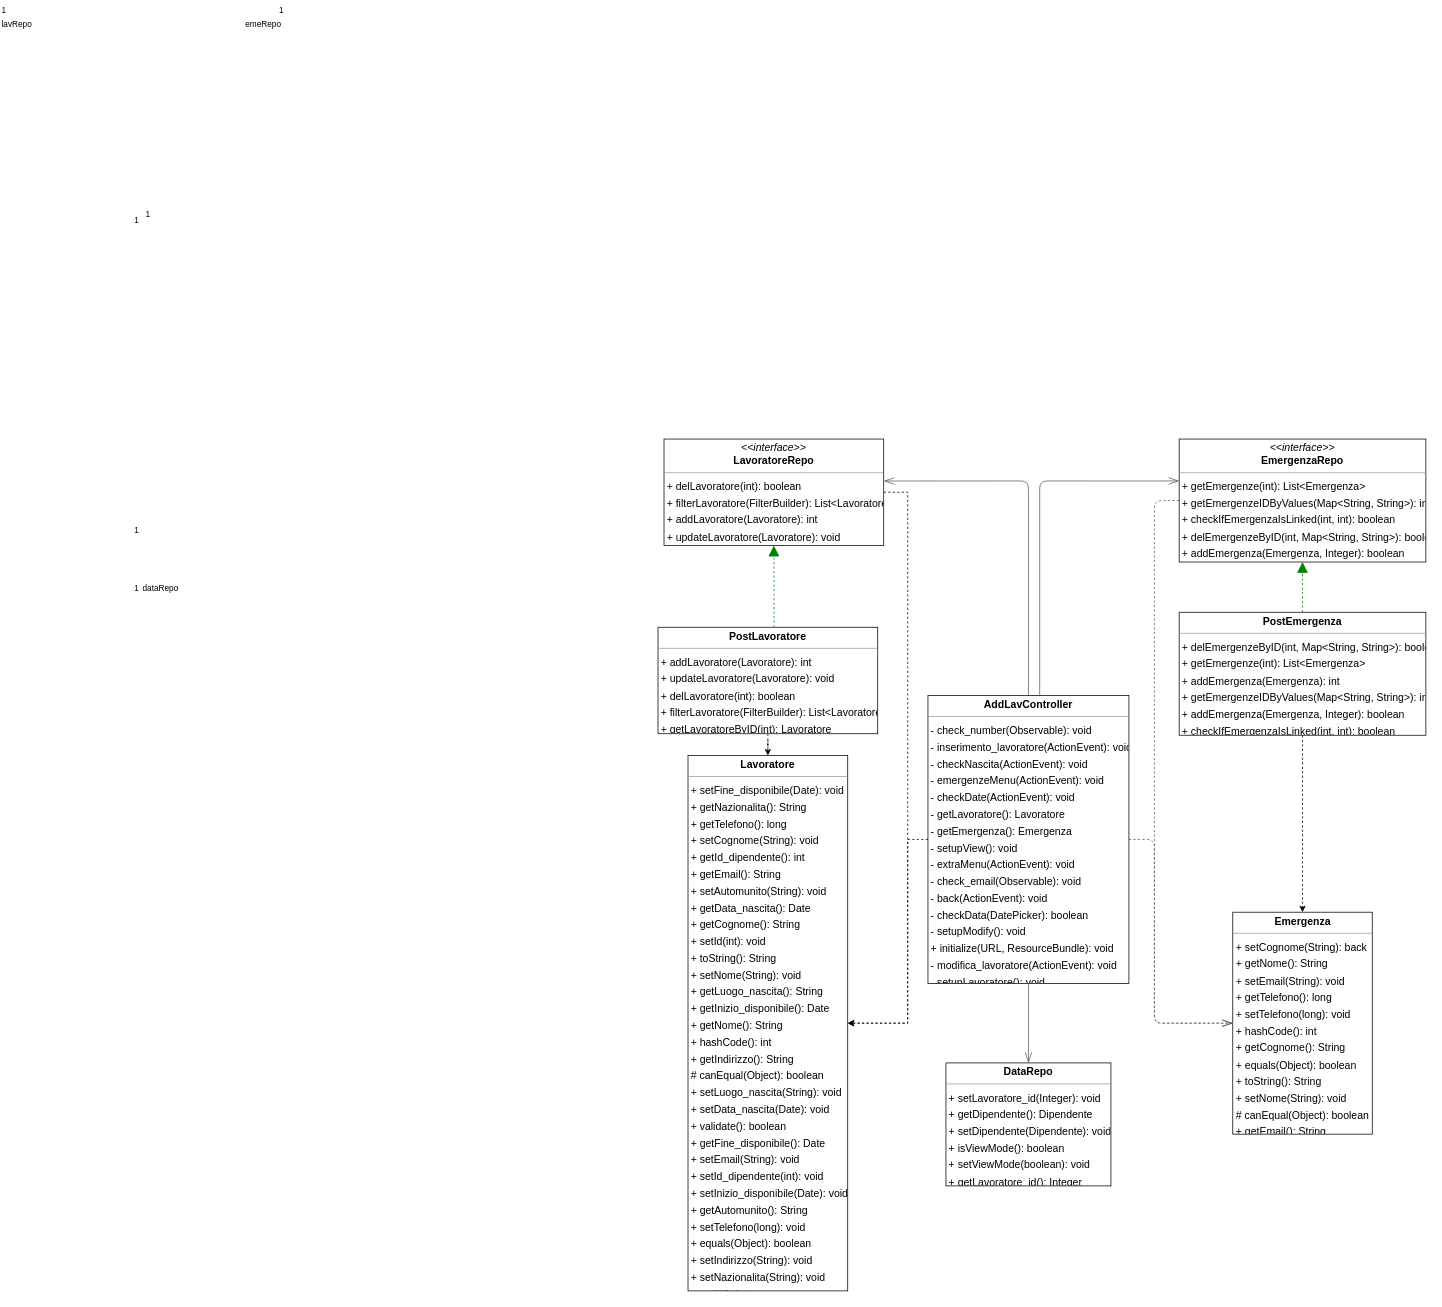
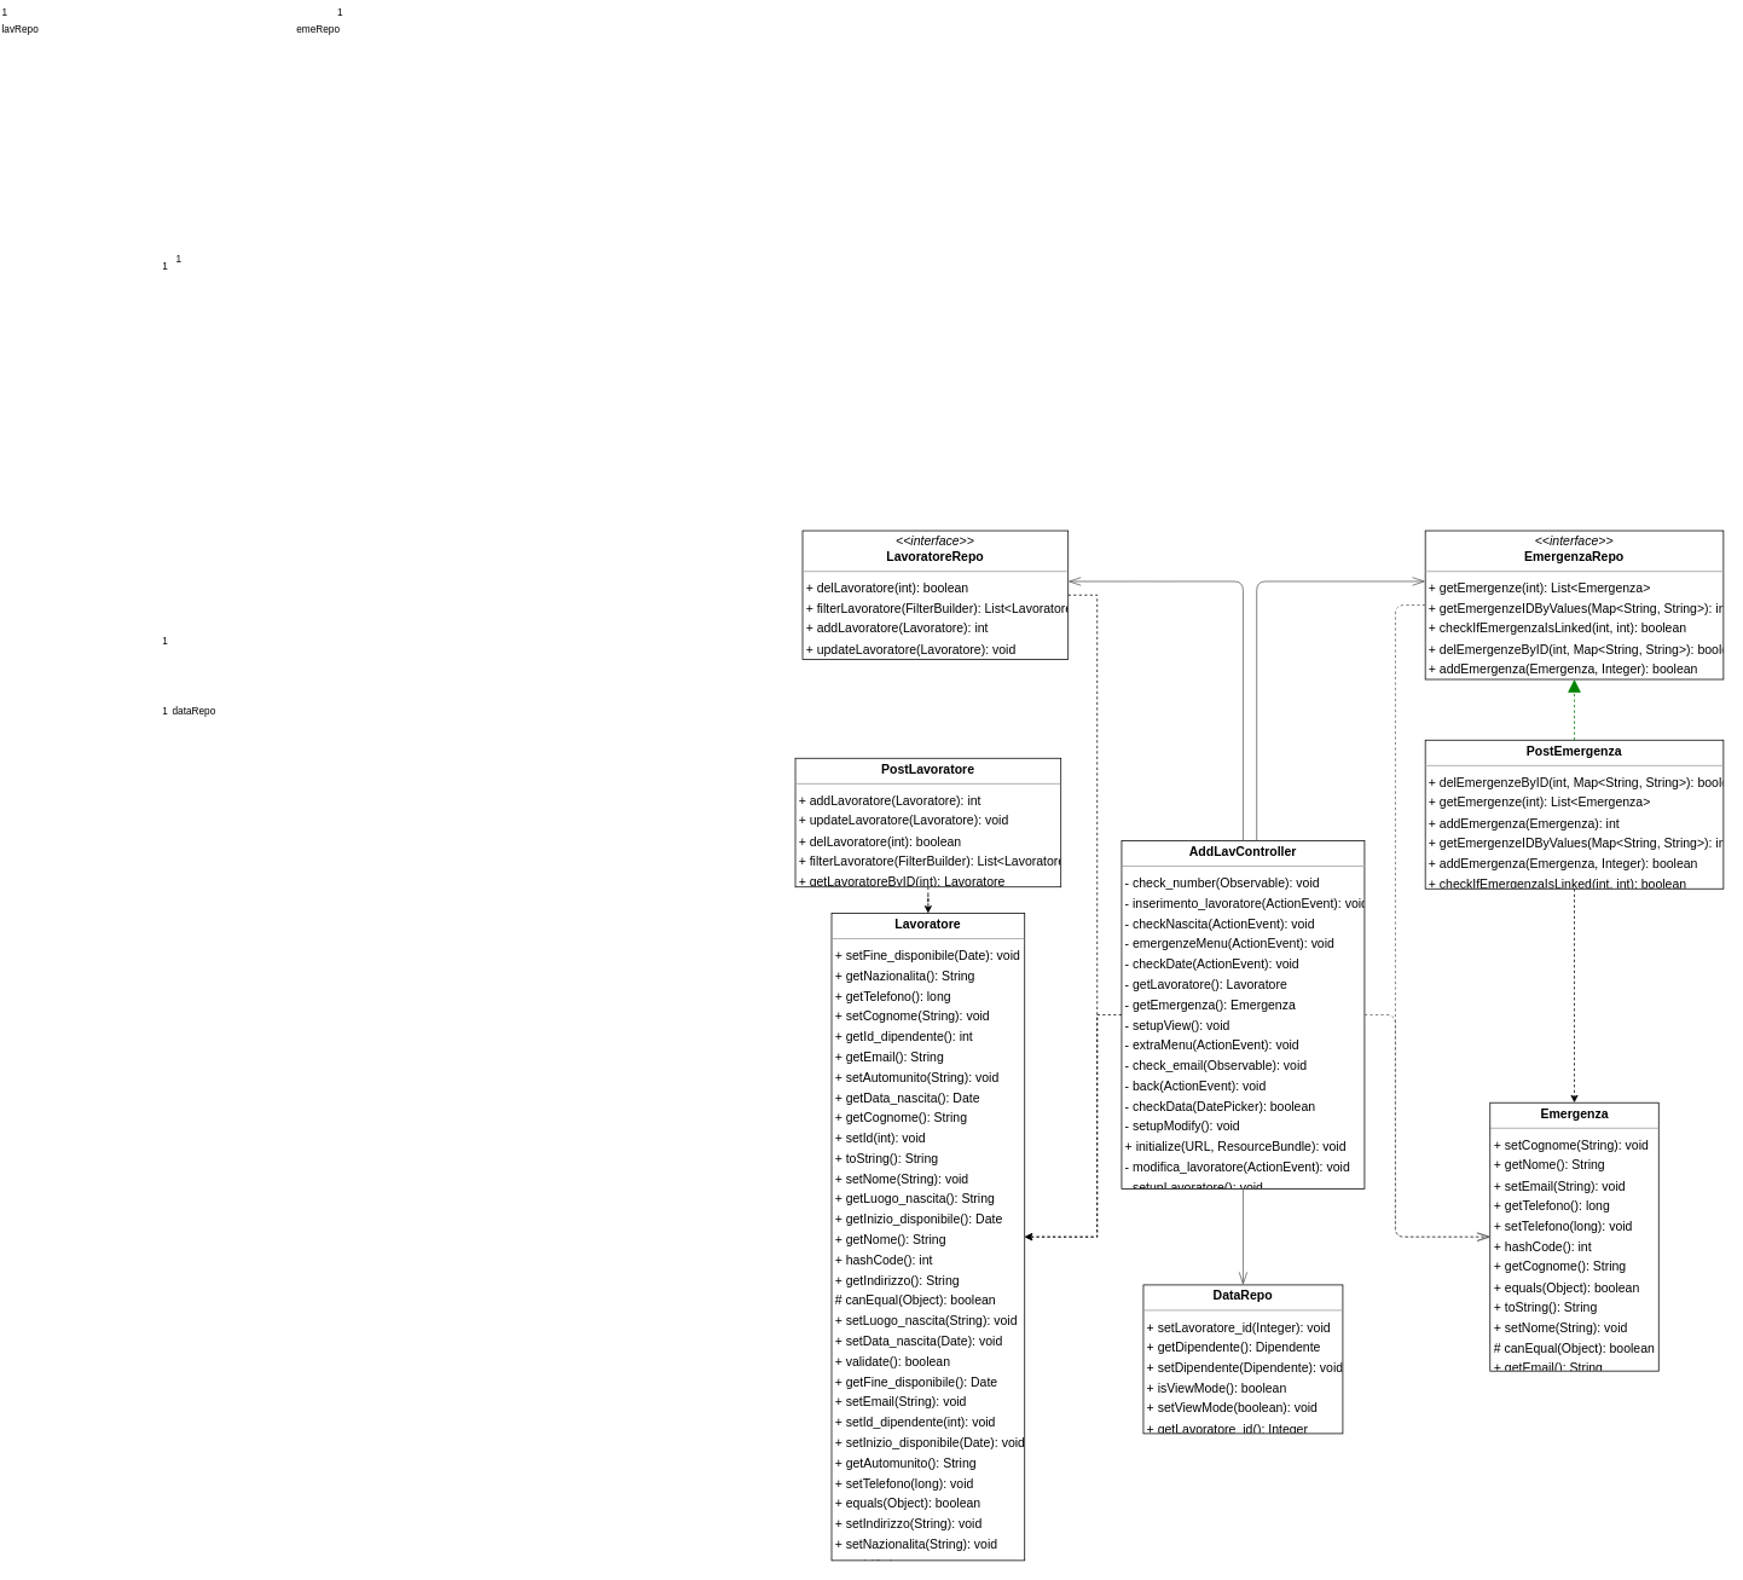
- <mxCell id="29" value="" style="html=1;rounded=1;edgeStyle=orthogonalEdgeStyle;dashed=1;startArrow=none;endArrow=block;endSize=12;strokeColor=#008200;exitX=0.528;exitY=0.000;exitDx=0;exitDy=0;entryX=0.500;entryY=1.000;entryDx=0;entryDy=0;" parent="1" source="13" target="9" edge="1"><mxGeometry width="50" height="50" relative="1" as="geometry"><Array as="points" /></mxGeometry></mxCell>
- <mxCell id="5" value="&lt;p style=&quot;margin:0px;margin-top:4px;text-align:center;&quot;&gt;&lt;b&gt;Emergenza&lt;/b&gt;&lt;/p&gt;&lt;hr size=&quot;1&quot;/&gt;&lt;p style=&quot;margin:0 0 0 4px;line-height:1.6;&quot;&gt;+ setCognome(String): back&lt;br/&gt;+ getNome(): String&lt;br/&gt;+ setEmail(String): void&lt;br/&gt;+ getTelefono(): long&lt;br/&gt;+ setTelefono(long): void&lt;br/&gt;+ hashCode(): int&lt;br/&gt;+ getCognome(): String&lt;br/&gt;+ equals(Object): boolean&lt;br/&gt;+ toString(): String&lt;br/&gt;+ setNome(String): void&lt;br/&gt;# canEqual(Object): boolean&lt;br/&gt;+ getEmail(): String&lt;/p&gt;" style="verticalAlign=top;align=left;overflow=fill;fontSize=14;fontFamily=Helvetica;html=1;rounded=0;shadow=0;comic=0;labelBackgroundColor=none;strokeWidth=1;" parent="1" vertex="1"><mxGeometry x="786.5" y="651" width="186" height="296" as="geometry" /></mxCell>
+ <mxCell id="5" value="&lt;p style=&quot;margin:0px;margin-top:4px;text-align:center;&quot;&gt;&lt;b&gt;Emergenza&lt;/b&gt;&lt;/p&gt;&lt;hr size=&quot;1&quot;/&gt;&lt;p style=&quot;margin:0 0 0 4px;line-height:1.6;&quot;&gt;+ setCognome(String): void&lt;br/&gt;+ getNome(): String&lt;br/&gt;+ setEmail(String): void&lt;br/&gt;+ getTelefono(): long&lt;br/&gt;+ setTelefono(long): void&lt;br/&gt;+ hashCode(): int&lt;br/&gt;+ getCognome(): String&lt;br/&gt;+ equals(Object): boolean&lt;br/&gt;+ toString(): String&lt;br/&gt;+ setNome(String): void&lt;br/&gt;# canEqual(Object): boolean&lt;br/&gt;+ getEmail(): String&lt;/p&gt;" style="verticalAlign=top;align=left;overflow=fill;fontSize=14;fontFamily=Helvetica;html=1;rounded=0;shadow=0;comic=0;labelBackgroundColor=none;strokeWidth=1;" parent="1" vertex="1"><mxGeometry x="786.5" y="651" width="186" height="296" as="geometry" /></mxCell>
